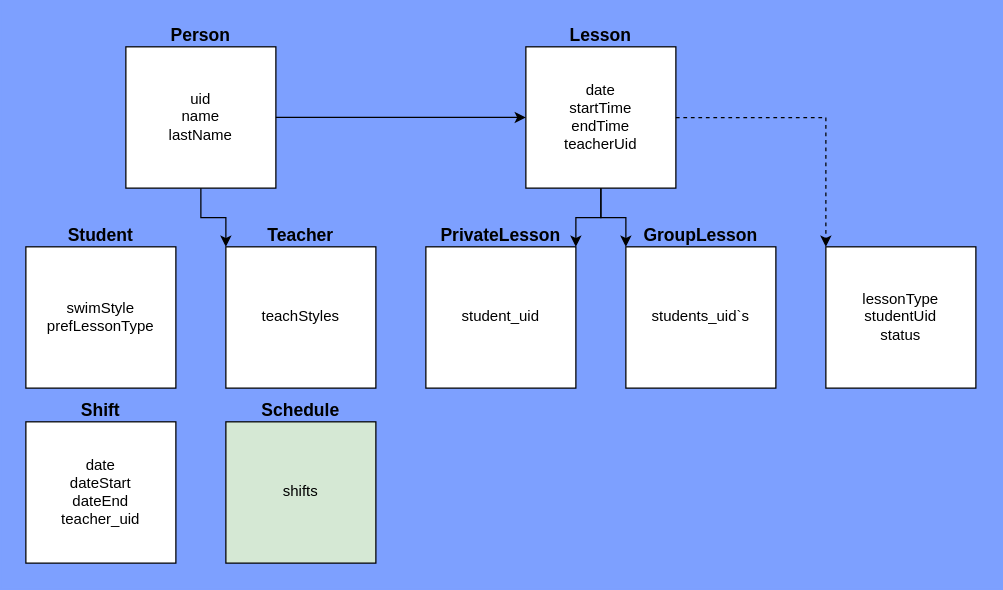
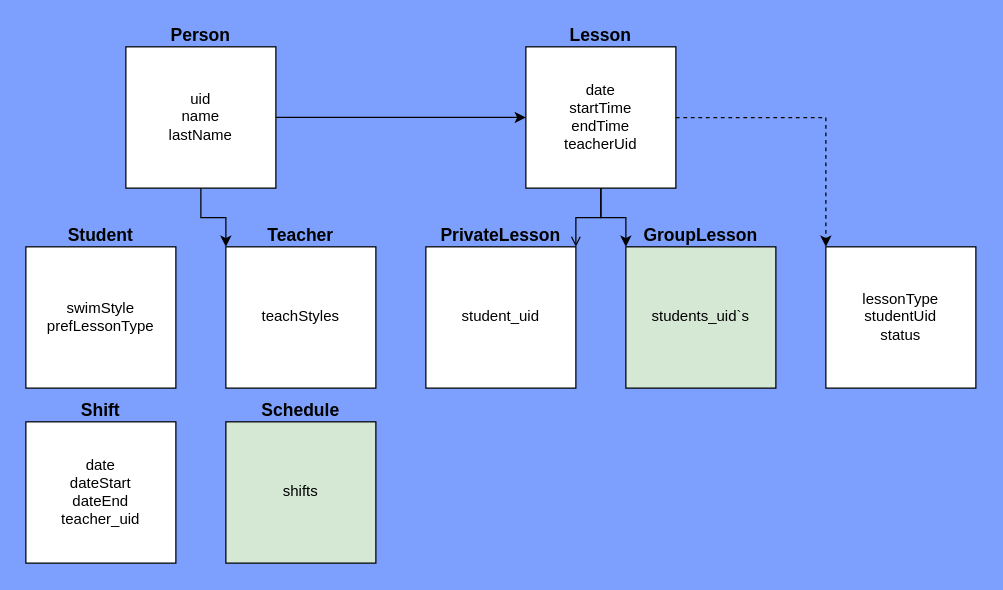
- <mxCell id="28" style="edgeStyle=orthogonalEdgeStyle;rounded=0;orthogonalLoop=1;jettySize=auto;html=1;entryX=1;entryY=0;entryDx=0;entryDy=0;" parent="1" source="12" target="15" edge="1"><mxGeometry relative="1" as="geometry" /></mxCell>
+ <mxCell id="28" style="edgeStyle=orthogonalEdgeStyle;rounded=0;orthogonalLoop=1;jettySize=auto;html=1;entryX=1;entryY=0;entryDx=0;entryDy=0;endArrow=open;" parent="1" source="12" target="15" edge="1"><mxGeometry relative="1" as="geometry" /></mxCell>
- <mxCell id="18" value="students_uid`s" style="rounded=0;whiteSpace=wrap;html=1;" parent="17" vertex="1"><mxGeometry y="16.957" width="120" height="113.043" as="geometry" /></mxCell>
+ <mxCell id="18" value="students_uid`s" style="rounded=0;whiteSpace=wrap;html=1;fillColor=#d5e8d4;" parent="17" vertex="1"><mxGeometry y="16.957" width="120" height="113.043" as="geometry" /></mxCell>
